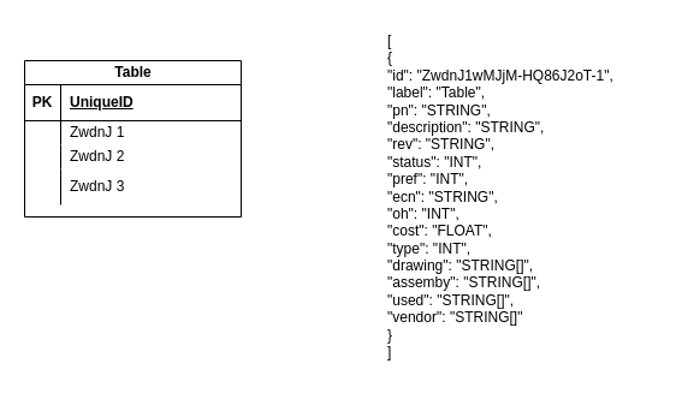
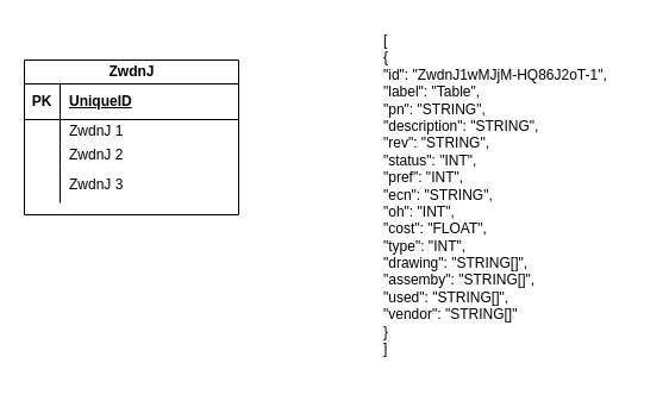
- <mxCell id="2" value="Table" style="shape=table;startSize=20;container=1;collapsible=1;childLayout=tableLayout;fixedRows=1;rowLines=0;fontStyle=1;align=center;resizeLast=1;html=1;" vertex="1" parent="1"><mxGeometry x="20" y="50" width="180" height="130" as="geometry" /></mxCell>
+ <mxCell id="2" value="ZwdnJ" style="shape=table;startSize=20;container=1;collapsible=1;childLayout=tableLayout;fixedRows=1;rowLines=0;fontStyle=1;align=center;resizeLast=1;html=1;" vertex="1" parent="1"><mxGeometry x="20" y="50" width="180" height="130" as="geometry" /></mxCell>
